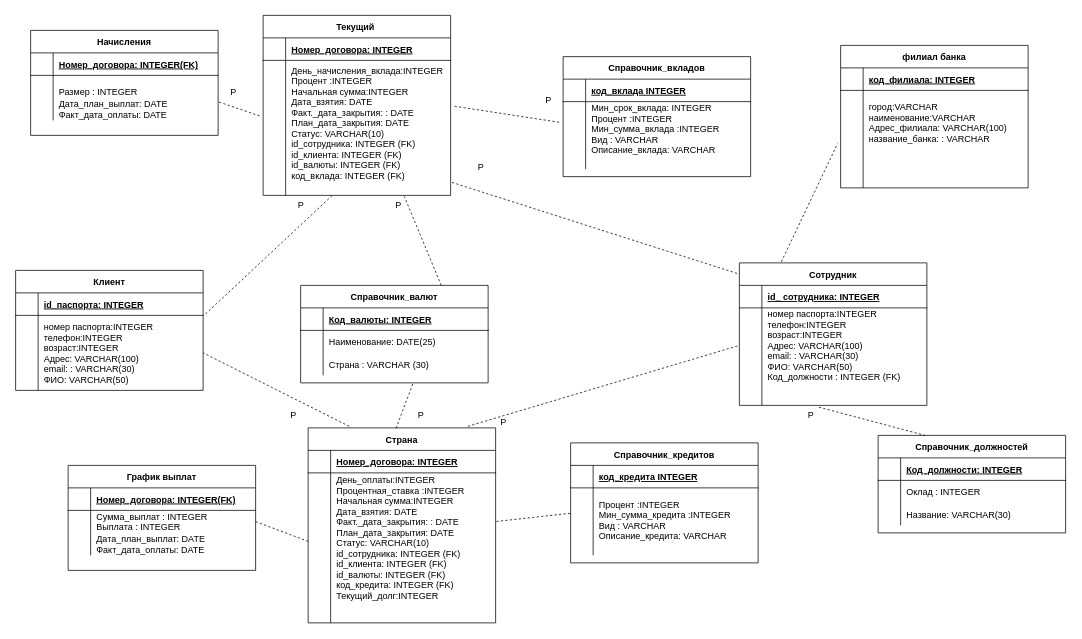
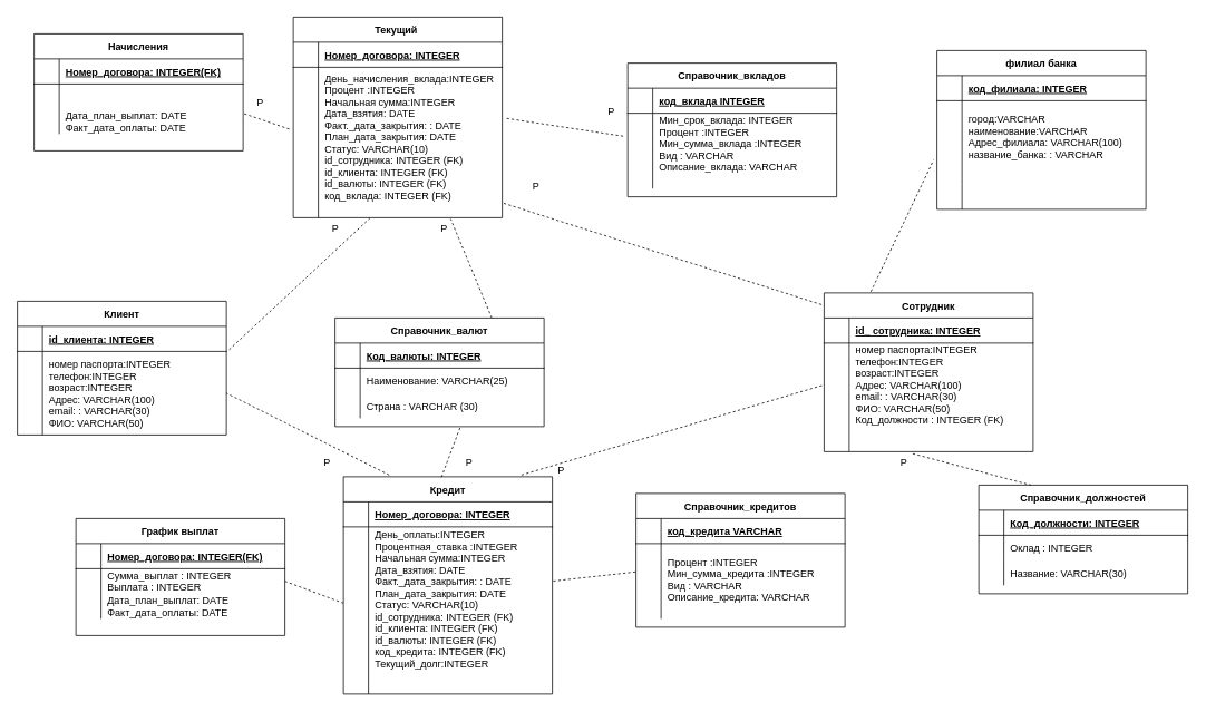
- <mxCell id="69" value="&#10;Размер : INTEGER" style="shape=partialRectangle;overflow=hidden;connectable=0;fillColor=none;top=0;left=0;bottom=0;right=0;align=left;spacingLeft=6;" vertex="1" parent="67"><mxGeometry x="30" width="220" height="30" as="geometry"><mxRectangle width="220" height="30" as="alternateBounds" /></mxGeometry></mxCell>
- <mxCell id="25" value="id_паспорта: INTEGER" style="shape=partialRectangle;overflow=hidden;connectable=0;fillColor=none;top=0;left=0;bottom=0;right=0;align=left;spacingLeft=6;fontStyle=5;" vertex="1" parent="23"><mxGeometry x="30" width="220" height="30" as="geometry"><mxRectangle width="220" height="30" as="alternateBounds" /></mxGeometry></mxCell>
+ <mxCell id="25" value="id_клиента: INTEGER" style="shape=partialRectangle;overflow=hidden;connectable=0;fillColor=none;top=0;left=0;bottom=0;right=0;align=left;spacingLeft=6;fontStyle=5;" vertex="1" parent="23"><mxGeometry x="30" width="220" height="30" as="geometry"><mxRectangle width="220" height="30" as="alternateBounds" /></mxGeometry></mxCell>
- <mxCell id="35" value="Наименование: DATE(25)" style="shape=partialRectangle;overflow=hidden;connectable=0;fillColor=none;top=0;left=0;bottom=0;right=0;align=left;spacingLeft=6;" vertex="1" parent="33"><mxGeometry x="30" width="220" height="30" as="geometry"><mxRectangle width="220" height="30" as="alternateBounds" /></mxGeometry></mxCell>
+ <mxCell id="35" value="Наименование: VARCHAR(25)" style="shape=partialRectangle;overflow=hidden;connectable=0;fillColor=none;top=0;left=0;bottom=0;right=0;align=left;spacingLeft=6;" vertex="1" parent="33"><mxGeometry x="30" width="220" height="30" as="geometry"><mxRectangle width="220" height="30" as="alternateBounds" /></mxGeometry></mxCell>
- <mxCell id="46" value="Cтрана" style="shape=table;startSize=30;container=1;collapsible=1;childLayout=tableLayout;fixedRows=1;rowLines=0;fontStyle=1;align=center;resizeLast=1;" vertex="1" parent="1"><mxGeometry x="410" y="570" width="250" height="260.0" as="geometry" /></mxCell>
+ <mxCell id="46" value="Кредит" style="shape=table;startSize=30;container=1;collapsible=1;childLayout=tableLayout;fixedRows=1;rowLines=0;fontStyle=1;align=center;resizeLast=1;" vertex="1" parent="1"><mxGeometry x="410" y="570" width="250" height="260.0" as="geometry" /></mxCell>
- <mxCell id="83" value="код_кредита INTEGER" style="shape=partialRectangle;overflow=hidden;connectable=0;fillColor=none;top=0;left=0;bottom=0;right=0;align=left;spacingLeft=6;fontStyle=5;" vertex="1" parent="81"><mxGeometry x="30" width="220" height="30" as="geometry"><mxRectangle width="220" height="30" as="alternateBounds" /></mxGeometry></mxCell>
+ <mxCell id="83" value="код_кредита VARCHAR" style="shape=partialRectangle;overflow=hidden;connectable=0;fillColor=none;top=0;left=0;bottom=0;right=0;align=left;spacingLeft=6;fontStyle=5;" vertex="1" parent="81"><mxGeometry x="30" width="220" height="30" as="geometry"><mxRectangle width="220" height="30" as="alternateBounds" /></mxGeometry></mxCell>
